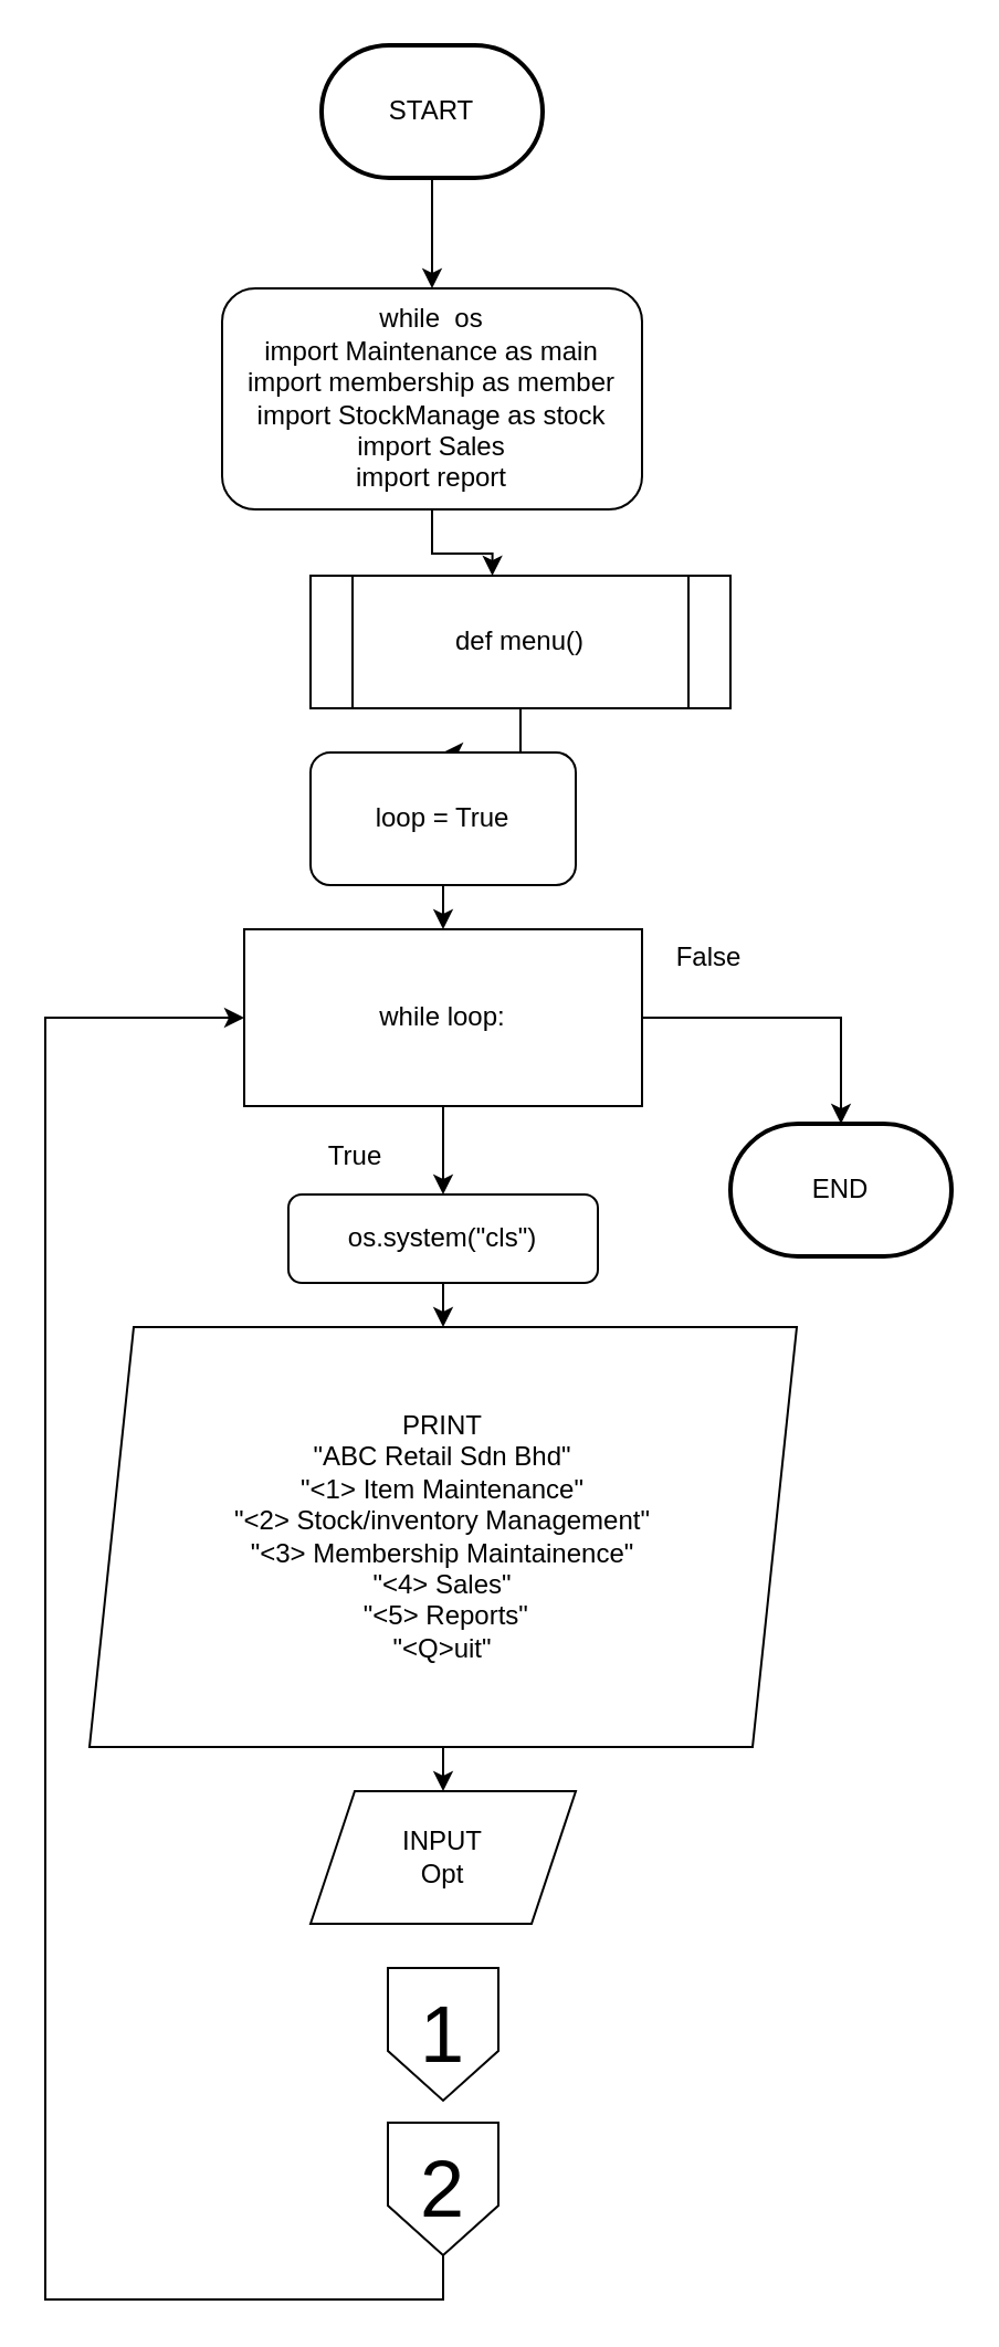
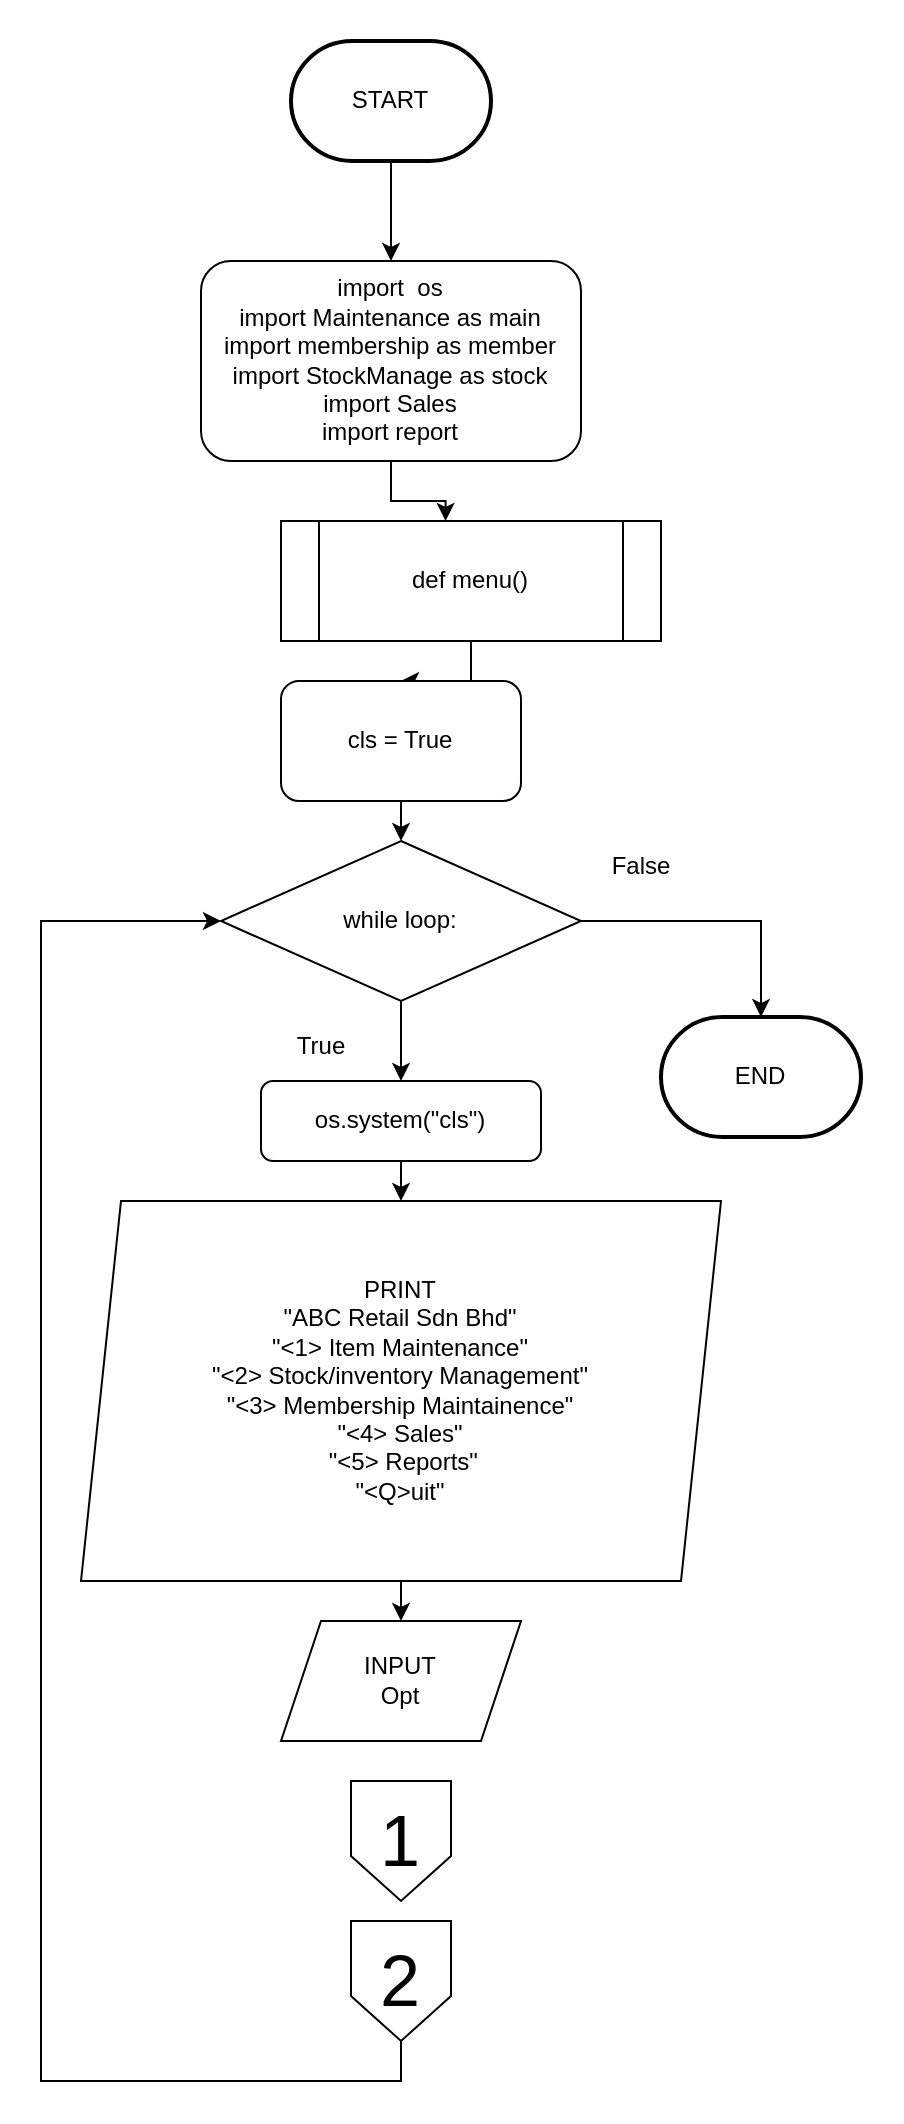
- <mxCell id="16" value="while&amp;nbsp; os&lt;br style=&quot;border-color: var(--border-color);&quot;&gt;&lt;div style=&quot;border-color: var(--border-color);&quot;&gt;import Maintenance as main&lt;/div&gt;&lt;div style=&quot;border-color: var(--border-color);&quot;&gt;import membership as member&lt;/div&gt;&lt;div style=&quot;border-color: var(--border-color);&quot;&gt;import StockManage as stock&lt;/div&gt;&lt;div style=&quot;border-color: var(--border-color);&quot;&gt;import Sales&lt;/div&gt;&lt;div style=&quot;border-color: var(--border-color);&quot;&gt;import report&lt;/div&gt;" style="rounded=1;whiteSpace=wrap;html=1;" parent="1" vertex="1"><mxGeometry x="100" y="130" width="190" height="100" as="geometry" /></mxCell>
+ <mxCell id="16" value="import&amp;nbsp; os&lt;br style=&quot;border-color: var(--border-color);&quot;&gt;&lt;div style=&quot;border-color: var(--border-color);&quot;&gt;import Maintenance as main&lt;/div&gt;&lt;div style=&quot;border-color: var(--border-color);&quot;&gt;import membership as member&lt;/div&gt;&lt;div style=&quot;border-color: var(--border-color);&quot;&gt;import StockManage as stock&lt;/div&gt;&lt;div style=&quot;border-color: var(--border-color);&quot;&gt;import Sales&lt;/div&gt;&lt;div style=&quot;border-color: var(--border-color);&quot;&gt;import report&lt;/div&gt;" style="rounded=1;whiteSpace=wrap;html=1;" parent="1" vertex="1"><mxGeometry x="100" y="130" width="190" height="100" as="geometry" /></mxCell>
- <mxCell id="7" value="loop = True" style="rounded=1;whiteSpace=wrap;html=1;" parent="1" vertex="1"><mxGeometry x="140" y="340" width="120" height="60" as="geometry" /></mxCell>
+ <mxCell id="7" value="cls = True" style="rounded=1;whiteSpace=wrap;html=1;" parent="1" vertex="1"><mxGeometry x="140" y="340" width="120" height="60" as="geometry" /></mxCell>
- <mxCell id="15" value="while loop:" style="whiteSpace=wrap;html=1;rounded=0;" parent="1" vertex="1"><mxGeometry x="110" y="420" width="180" height="80" as="geometry" /></mxCell>
+ <mxCell id="15" value="while loop:" style="rhombus;whiteSpace=wrap;html=1;" parent="1" vertex="1"><mxGeometry x="110" y="420" width="180" height="80" as="geometry" /></mxCell>
